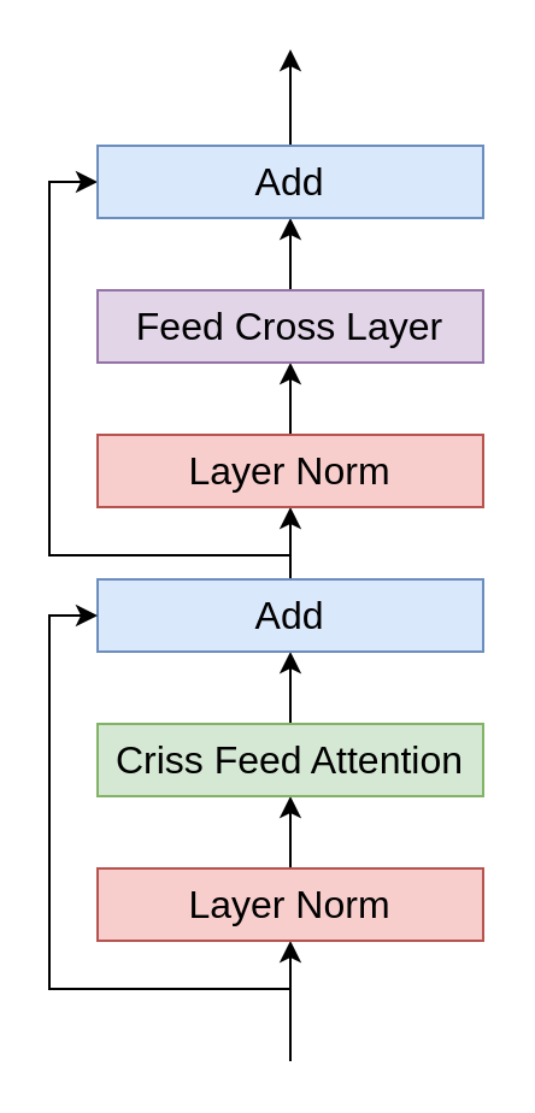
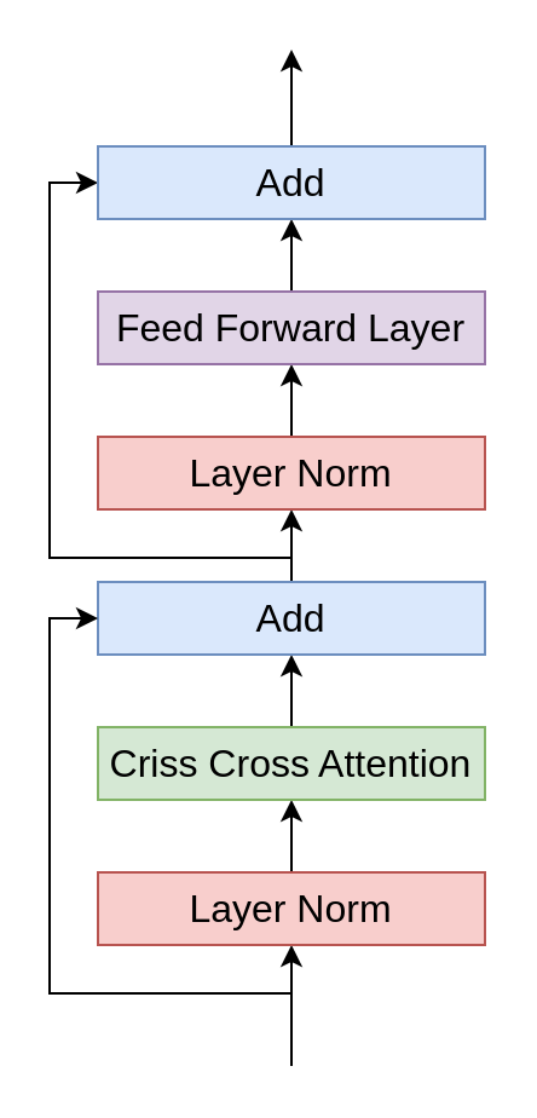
- <mxCell id="13" value="&lt;span&gt;Feed Cross Layer&lt;/span&gt;" style="rounded=0;whiteSpace=wrap;html=1;fontSize=16;fillColor=#e1d5e7;strokeColor=#9673a6;" vertex="1" parent="1"><mxGeometry x="40" y="120" width="160" height="30" as="geometry" /></mxCell>
+ <mxCell id="13" value="&lt;span&gt;Feed Forward Layer&lt;/span&gt;" style="rounded=0;whiteSpace=wrap;html=1;fontSize=16;fillColor=#e1d5e7;strokeColor=#9673a6;" vertex="1" parent="1"><mxGeometry x="40" y="120" width="160" height="30" as="geometry" /></mxCell>
- <mxCell id="6" value="&lt;span&gt;Criss Feed Attention&lt;/span&gt;" style="rounded=0;whiteSpace=wrap;html=1;fontSize=16;fillColor=#d5e8d4;strokeColor=#82b366;" vertex="1" parent="1"><mxGeometry x="40" y="300" width="160" height="30" as="geometry" /></mxCell>
+ <mxCell id="6" value="&lt;span&gt;Criss Cross Attention&lt;/span&gt;" style="rounded=0;whiteSpace=wrap;html=1;fontSize=16;fillColor=#d5e8d4;strokeColor=#82b366;" vertex="1" parent="1"><mxGeometry x="40" y="300" width="160" height="30" as="geometry" /></mxCell>
